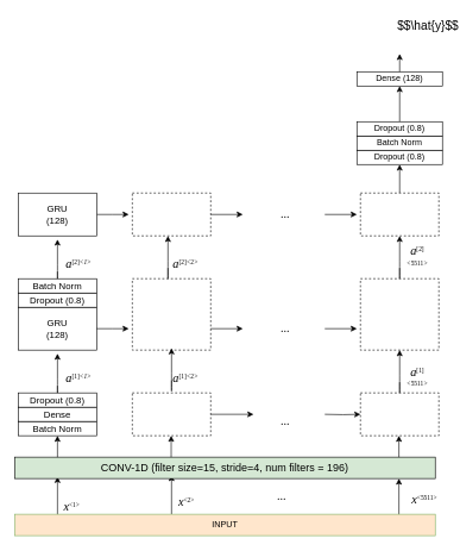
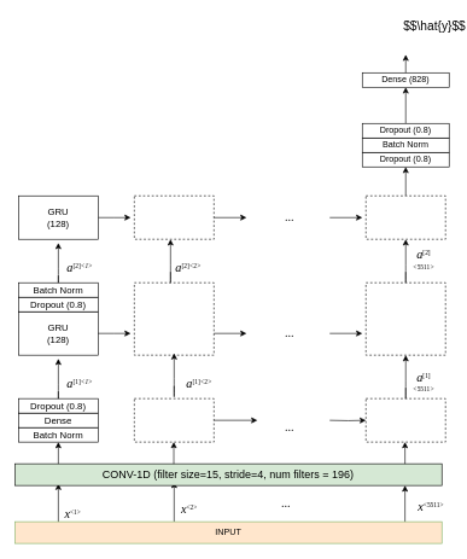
- <mxCell id="37" value="Dense (128)" style="rounded=0;whiteSpace=wrap;html=1;" parent="1" vertex="1"><mxGeometry x="500" y="100" width="120" height="20" as="geometry" /></mxCell>
+ <mxCell id="37" value="Dense (828)" style="rounded=0;whiteSpace=wrap;html=1;" parent="1" vertex="1"><mxGeometry x="500" y="100" width="120" height="20" as="geometry" /></mxCell>
- <mxCell id="49" value="&lt;font face=&quot;Times New Roman&quot;&gt;&lt;span style=&quot;font-size: 17px&quot;&gt;&lt;i&gt;a&lt;/i&gt;&lt;/span&gt;&lt;/font&gt;&lt;font face=&quot;Times New Roman&quot;&gt;&lt;sup&gt;&lt;font style=&quot;font-size: 9px&quot;&gt;[1]&lt;i&gt;&amp;lt;&lt;/i&gt;2&lt;i&gt;&amp;gt;&lt;/i&gt;&lt;/font&gt;&lt;/sup&gt;&lt;/font&gt;" style="text;html=1;strokeColor=none;fillColor=none;align=center;verticalAlign=middle;whiteSpace=wrap;rounded=0;fontSize=12;" parent="1" vertex="1"><mxGeometry x="240" y="520" width="40" height="20" as="geometry" /></mxCell>
+ <mxCell id="49" value="&lt;font face=&quot;Times New Roman&quot;&gt;&lt;span style=&quot;font-size: 17px&quot;&gt;&lt;i&gt;a&lt;/i&gt;&lt;/span&gt;&lt;/font&gt;&lt;font face=&quot;Times New Roman&quot;&gt;&lt;sup&gt;&lt;font style=&quot;font-size: 9px&quot;&gt;[1]&lt;i&gt;&amp;lt;&lt;/i&gt;2&lt;i&gt;&amp;gt;&lt;/i&gt;&lt;/font&gt;&lt;/sup&gt;&lt;/font&gt;" style="text;html=1;strokeColor=none;fillColor=none;align=center;verticalAlign=middle;whiteSpace=wrap;rounded=0;fontSize=12;" parent="1" vertex="1"><mxGeometry x="255" y="520" width="40" height="20" as="geometry" /></mxCell>
